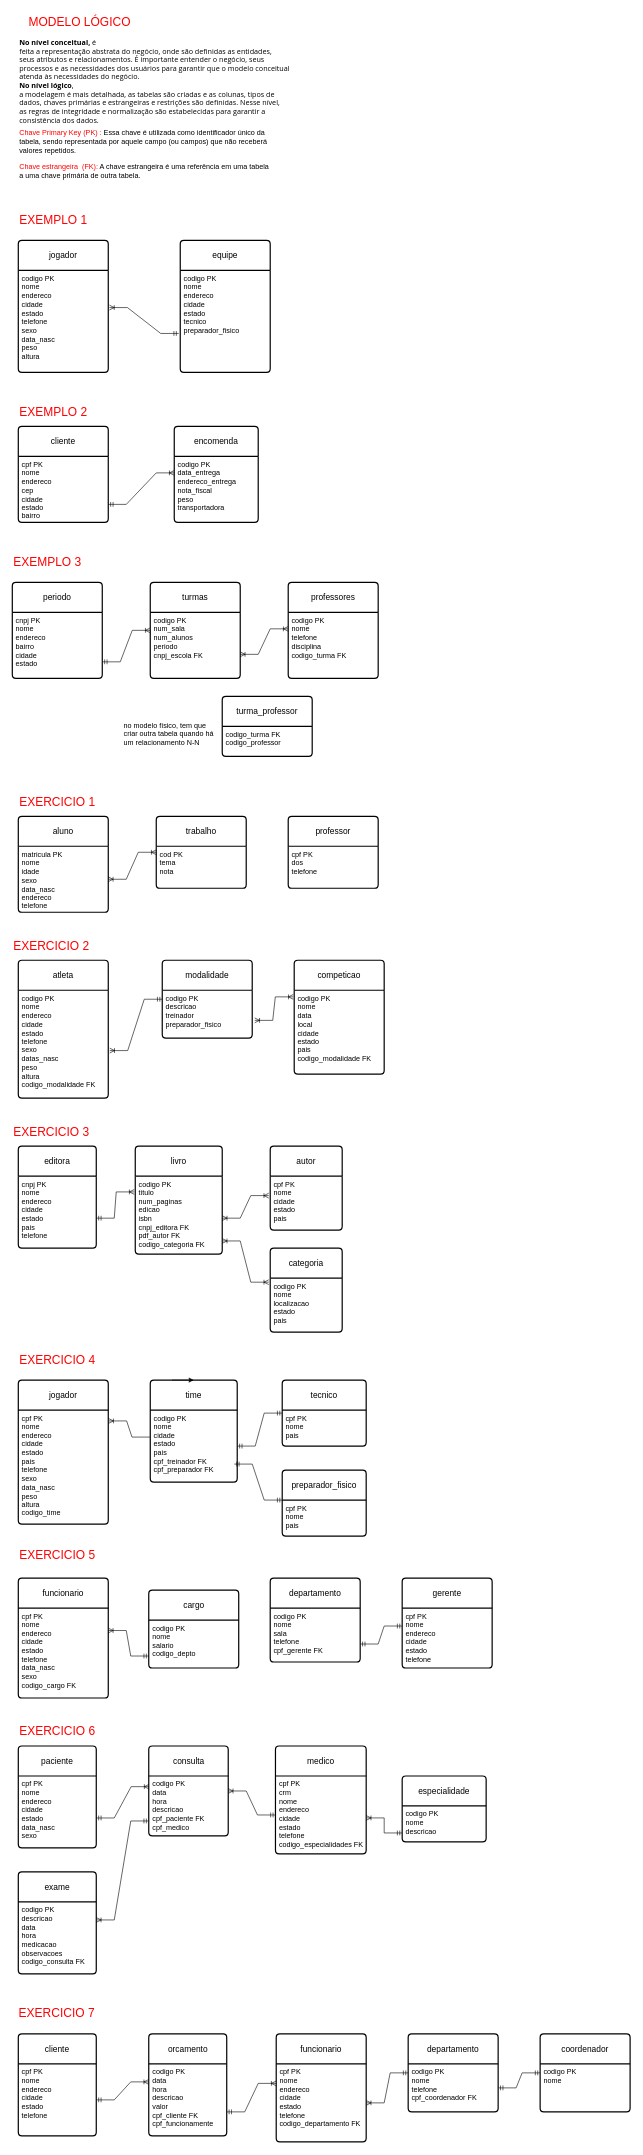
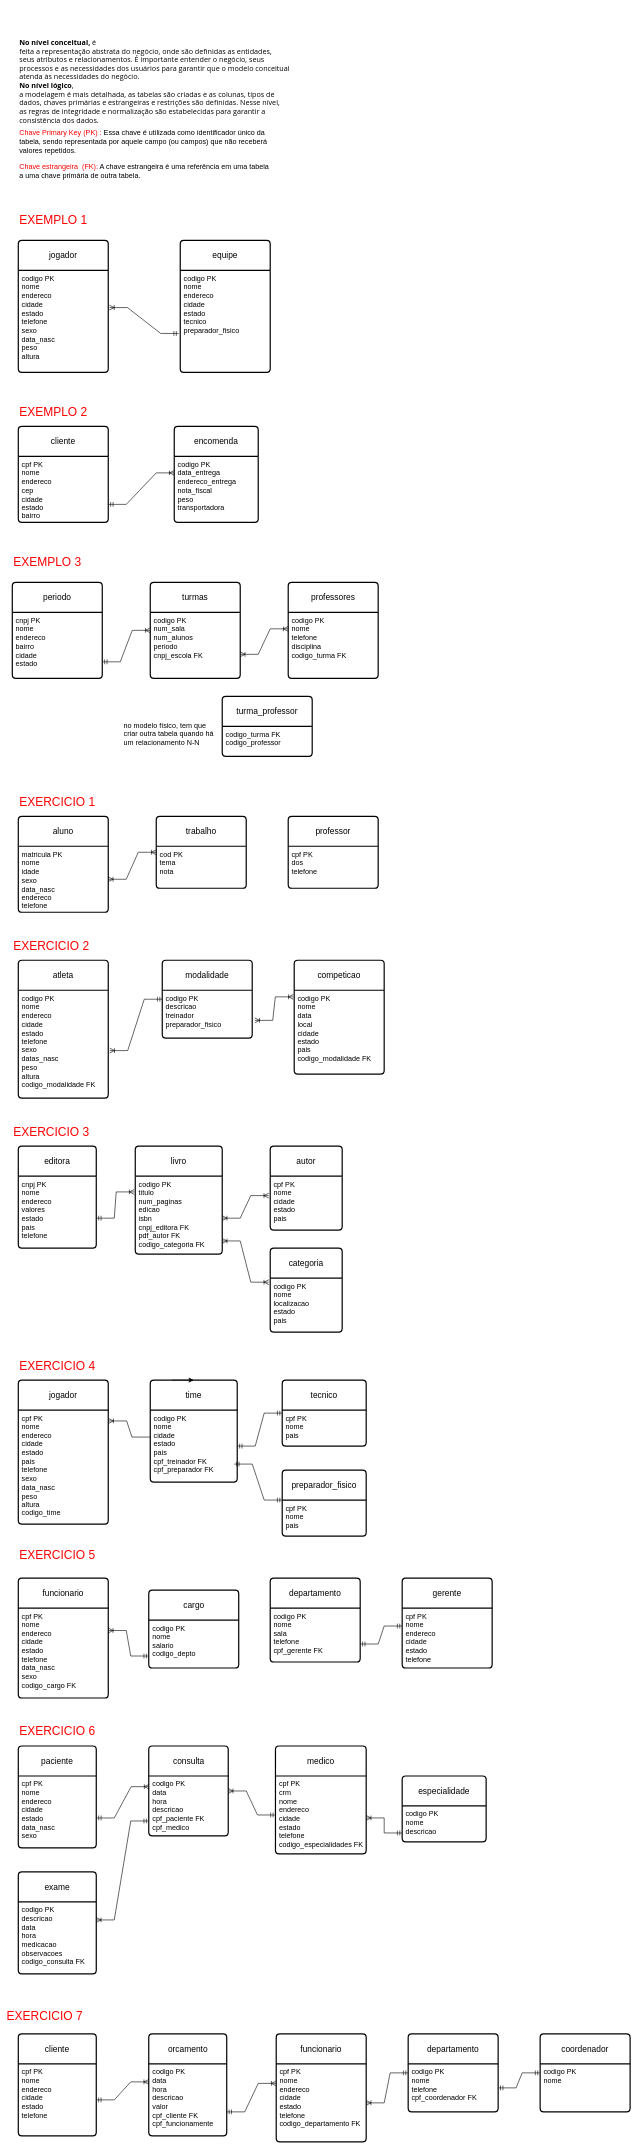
- <mxCell id="6" value="&lt;font color=&quot;#ff0000&quot;&gt;MODELO LÓGICO&lt;/font&gt;" style="text;html=1;align=center;verticalAlign=middle;whiteSpace=wrap;rounded=0;fontSize=20;" vertex="1" parent="1"><mxGeometry x="30" y="20" width="205" height="30" as="geometry" /></mxCell>
- <mxCell id="62" value="&lt;div&gt;cnpj PK&lt;/div&gt;&lt;div&gt;nome&lt;/div&gt;&lt;div&gt;endereco&lt;/div&gt;&lt;div&gt;cidade&lt;/div&gt;&lt;div&gt;estado&lt;/div&gt;&lt;div&gt;pais&lt;/div&gt;&lt;div&gt;telefone&lt;/div&gt;" style="align=left;strokeColor=none;fillColor=none;spacingLeft=4;fontSize=12;verticalAlign=top;resizable=0;rotatable=0;part=1;html=1;" vertex="1" parent="61"><mxGeometry y="50" width="130" height="120" as="geometry" /></mxCell>
+ <mxCell id="62" value="&lt;div&gt;cnpj PK&lt;/div&gt;&lt;div&gt;nome&lt;/div&gt;&lt;div&gt;endereco&lt;/div&gt;&lt;div&gt;valores&lt;/div&gt;&lt;div&gt;estado&lt;/div&gt;&lt;div&gt;pais&lt;/div&gt;&lt;div&gt;telefone&lt;/div&gt;" style="align=left;strokeColor=none;fillColor=none;spacingLeft=4;fontSize=12;verticalAlign=top;resizable=0;rotatable=0;part=1;html=1;" vertex="1" parent="61"><mxGeometry y="50" width="130" height="120" as="geometry" /></mxCell>
- <mxCell id="76" value="&lt;font color=&quot;#ff0000&quot;&gt;EXERCICIO 4&lt;/font&gt;" style="text;html=1;align=left;verticalAlign=middle;whiteSpace=wrap;rounded=0;fontSize=20;" vertex="1" parent="1"><mxGeometry x="30" y="2250" width="205" height="30" as="geometry" /></mxCell>
+ <mxCell id="76" value="&lt;font color=&quot;#ff0000&quot;&gt;EXERCICIO 4&lt;/font&gt;" style="text;html=1;align=left;verticalAlign=middle;whiteSpace=wrap;rounded=0;fontSize=20;" vertex="1" parent="1"><mxGeometry x="30" y="2260" width="205" height="30" as="geometry" /></mxCell>
- <mxCell id="125" value="&lt;font color=&quot;#ff0000&quot;&gt;EXERCICIO 7&lt;/font&gt;" style="text;html=1;align=left;verticalAlign=middle;whiteSpace=wrap;rounded=0;fontSize=20;" vertex="1" parent="1"><mxGeometry x="29" y="3340" width="205" height="30" as="geometry" /></mxCell>
+ <mxCell id="125" value="&lt;font color=&quot;#ff0000&quot;&gt;EXERCICIO 7&lt;/font&gt;" style="text;html=1;align=left;verticalAlign=middle;whiteSpace=wrap;rounded=0;fontSize=20;" vertex="1" parent="1"><mxGeometry x="9" y="3345" width="205" height="30" as="geometry" /></mxCell>
